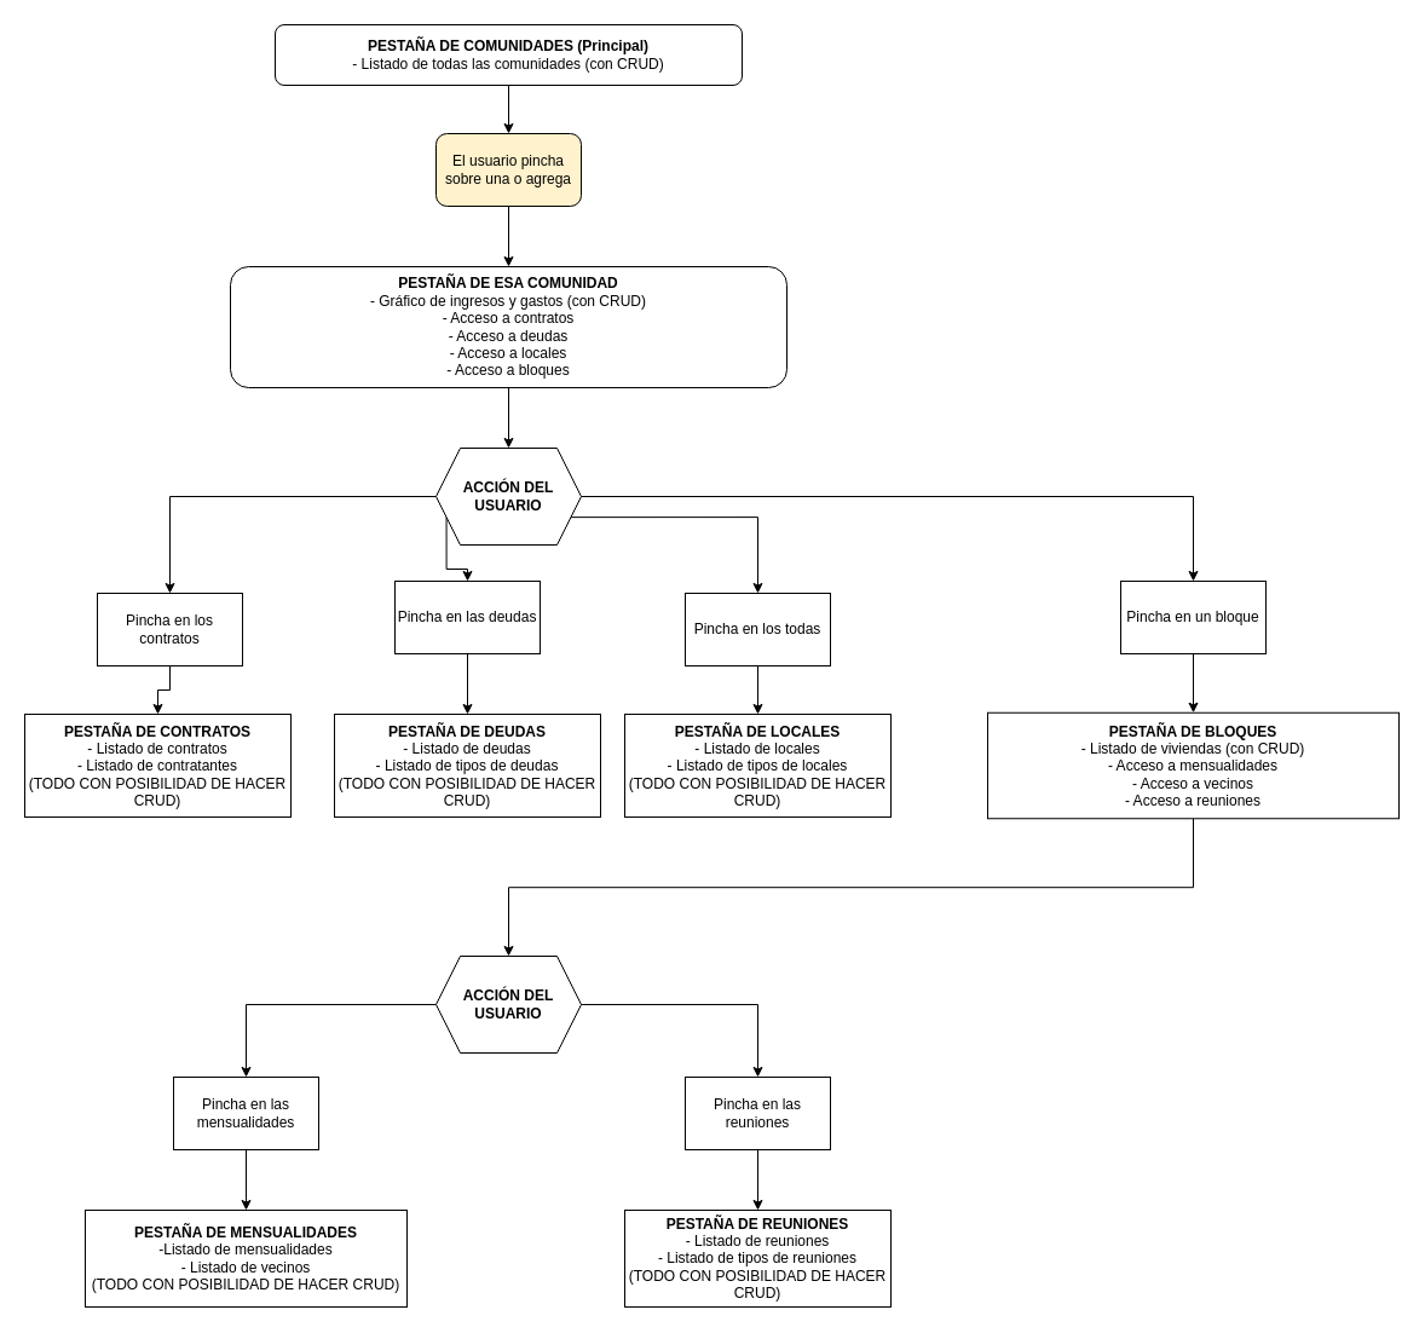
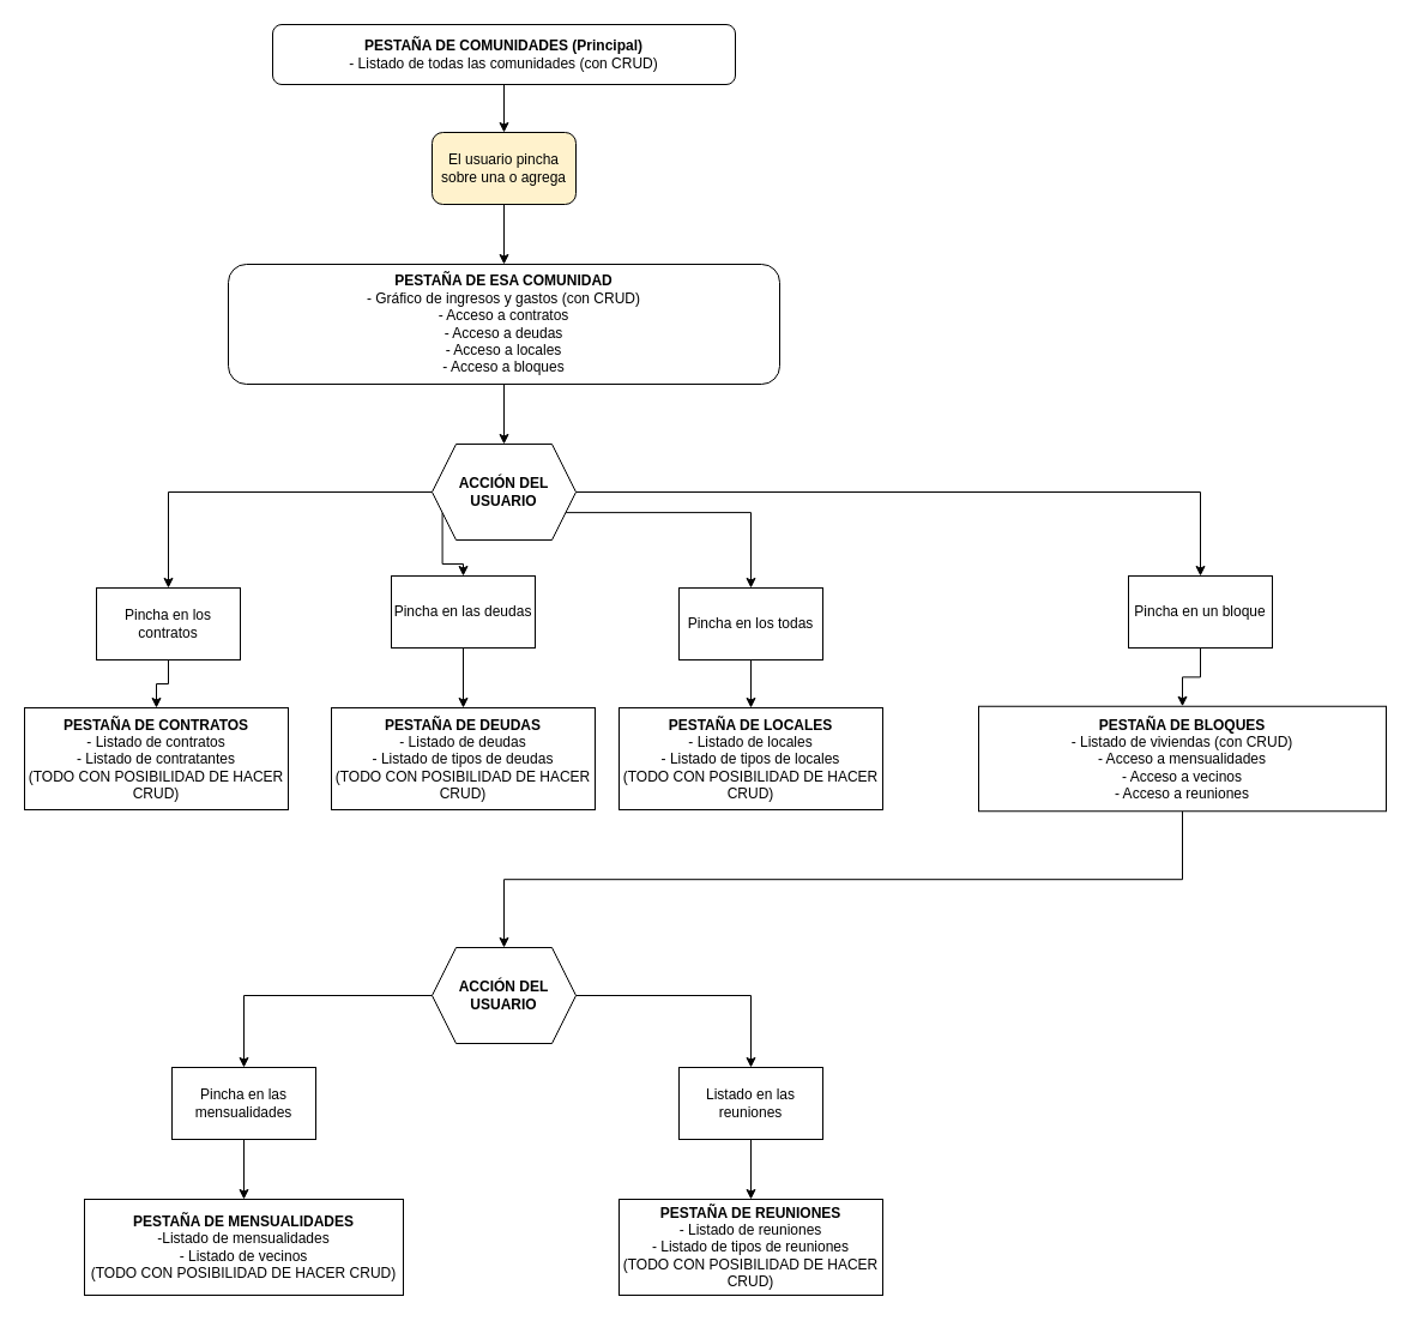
- <mxCell id="17" value="Pincha en un bloque" style="whiteSpace=wrap;html=1;" parent="1" vertex="1"><mxGeometry x="926" y="480" width="120" height="60" as="geometry" /></mxCell>
+ <mxCell id="17" value="Pincha en un bloque" style="whiteSpace=wrap;html=1;" parent="1" vertex="1"><mxGeometry x="941" y="480" width="120" height="60" as="geometry" /></mxCell>
- <mxCell id="33" value="Pincha en las reuniones" style="whiteSpace=wrap;html=1;" parent="1" vertex="1"><mxGeometry x="566" y="890" width="120" height="60" as="geometry" /></mxCell>
+ <mxCell id="33" value="Listado en las reuniones" style="whiteSpace=wrap;html=1;" parent="1" vertex="1"><mxGeometry x="566" y="890" width="120" height="60" as="geometry" /></mxCell>
